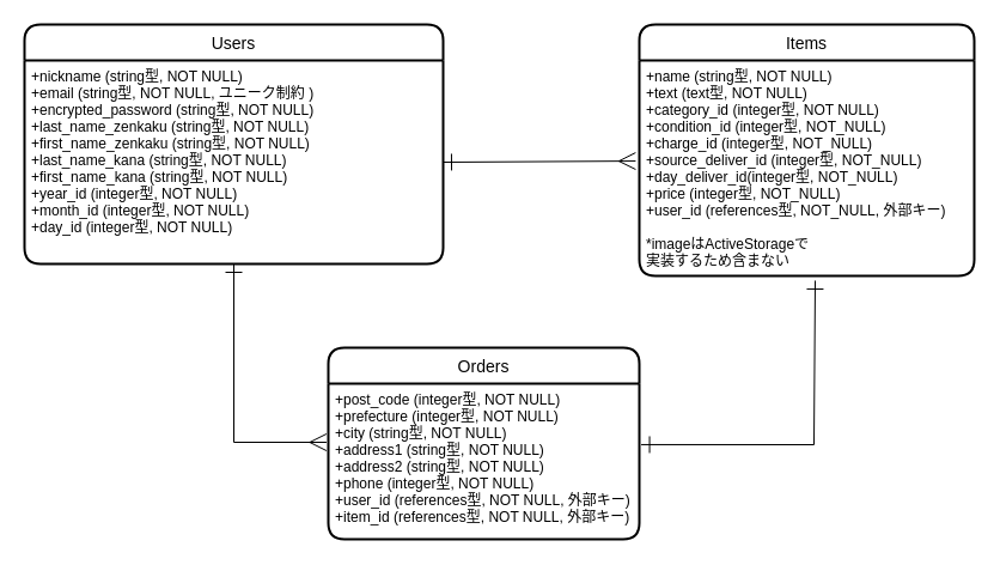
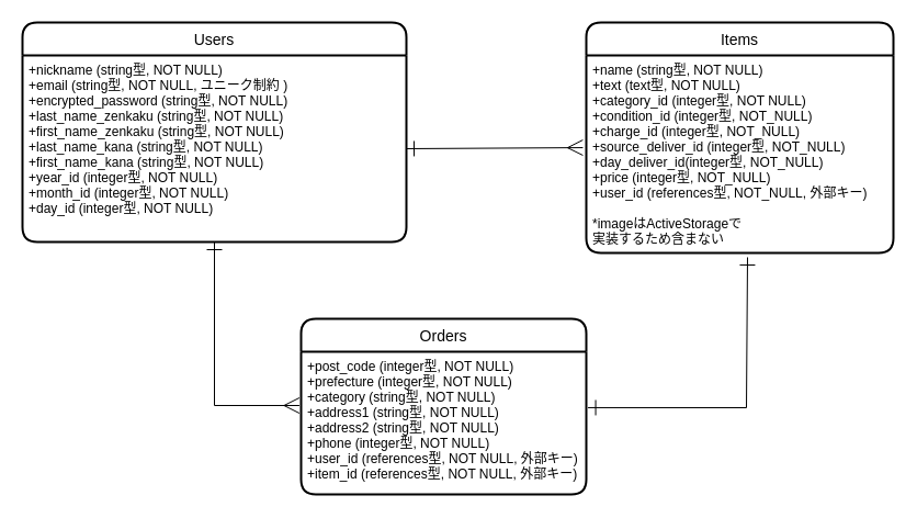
- <mxCell id="7" value="+post_code (integer型, NOT NULL)&#10;+prefecture (integer型, NOT NULL)&#10;+city (string型, NOT NULL)&#10;+address1 (string型, NOT NULL)&#10;+address2 (string型, NOT NULL)&#10;+phone (integer型, NOT NULL)&#10;+user_id (references型, NOT NULL, 外部キー)&#10;+item_id (references型, NOT NULL, 外部キー)" style="align=left;strokeColor=none;fillColor=none;spacingLeft=4;fontSize=12;verticalAlign=top;resizable=0;rotatable=0;part=1;" vertex="1" parent="6"><mxGeometry y="30" width="260" height="130" as="geometry" /></mxCell>
+ <mxCell id="7" value="+post_code (integer型, NOT NULL)&#10;+prefecture (integer型, NOT NULL)&#10;+category (string型, NOT NULL)&#10;+address1 (string型, NOT NULL)&#10;+address2 (string型, NOT NULL)&#10;+phone (integer型, NOT NULL)&#10;+user_id (references型, NOT NULL, 外部キー)&#10;+item_id (references型, NOT NULL, 外部キー)" style="align=left;strokeColor=none;fillColor=none;spacingLeft=4;fontSize=12;verticalAlign=top;resizable=0;rotatable=0;part=1;" vertex="1" parent="6"><mxGeometry y="30" width="260" height="130" as="geometry" /></mxCell>
